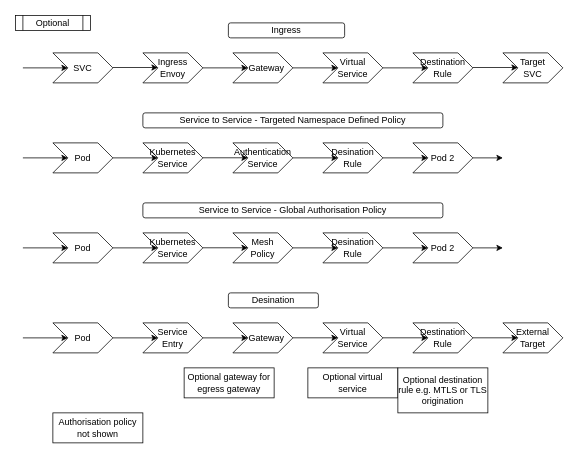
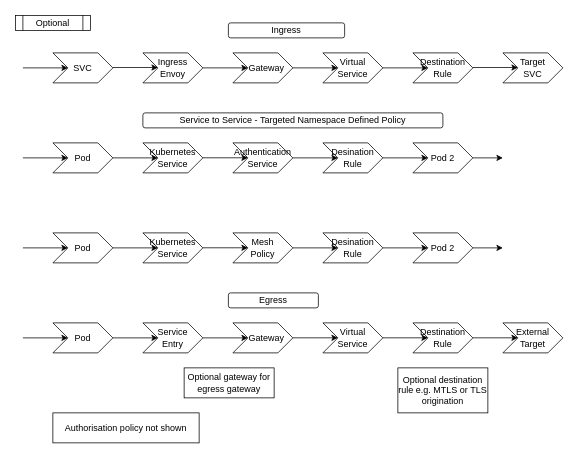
- <mxCell id="56" value="Service to Service - Global Authorisation Policy" style="rounded=1;whiteSpace=wrap;html=1;" vertex="1" parent="1"><mxGeometry x="190" y="270" width="400" height="20" as="geometry" /></mxCell>
- <mxCell id="7" value="Desination" style="rounded=1;whiteSpace=wrap;html=1;" parent="1" vertex="1"><mxGeometry x="304" y="390" width="120" height="20" as="geometry" /></mxCell>
+ <mxCell id="7" value="Egress" style="rounded=1;whiteSpace=wrap;html=1;" parent="1" vertex="1"><mxGeometry x="304" y="390" width="120" height="20" as="geometry" /></mxCell>
- <mxCell id="32" value="Optional virtual service" style="rounded=0;whiteSpace=wrap;html=1;" parent="1" vertex="1"><mxGeometry x="410" y="490" width="120" height="40" as="geometry" /></mxCell>
- <mxCell id="34" value="Authorisation policy not shown" style="rounded=0;whiteSpace=wrap;html=1;" parent="1" vertex="1"><mxGeometry x="70" y="550" width="120" height="40" as="geometry" /></mxCell>
+ <mxCell id="34" value="Authorisation policy not shown" style="rounded=0;whiteSpace=wrap;html=1;" parent="1" vertex="1"><mxGeometry x="70" y="550" width="195" height="40" as="geometry" /></mxCell>
